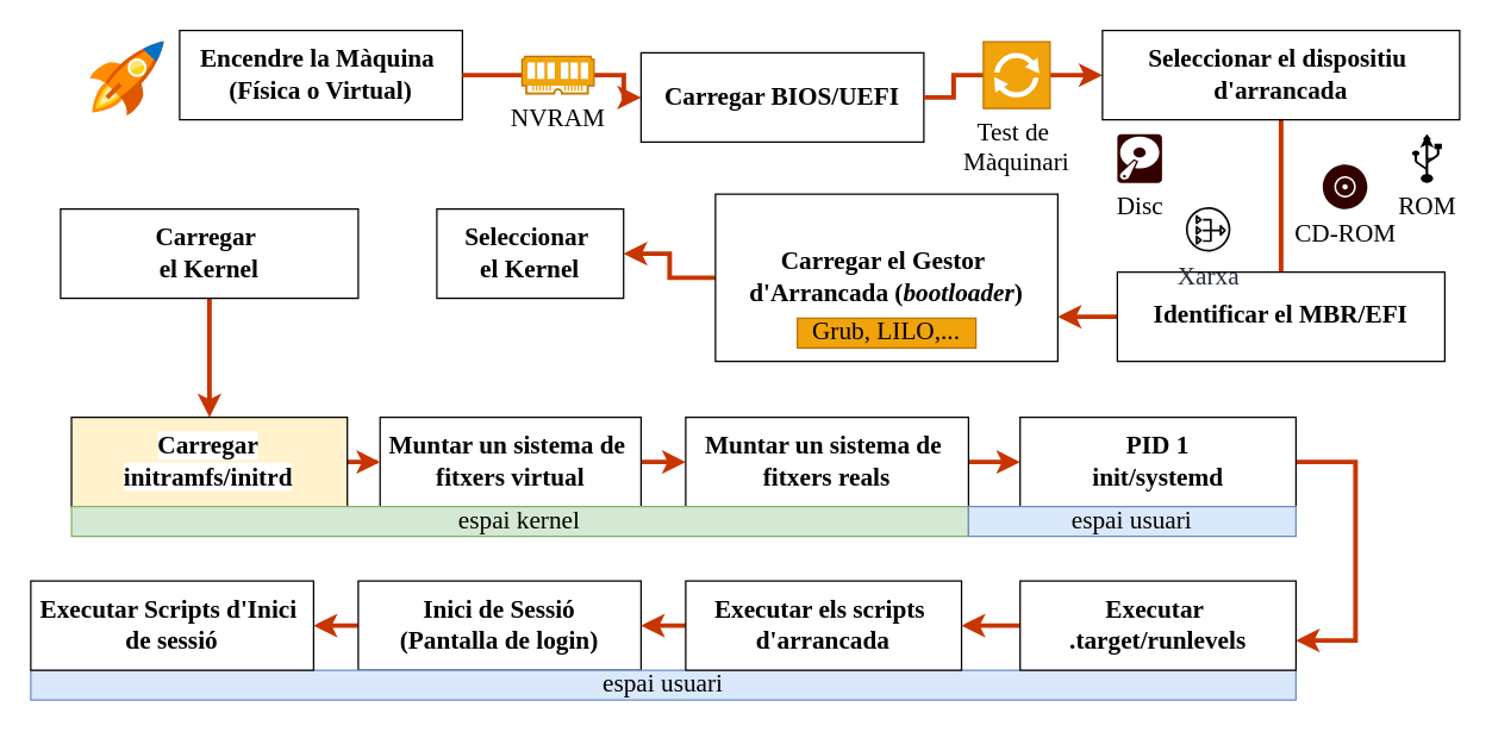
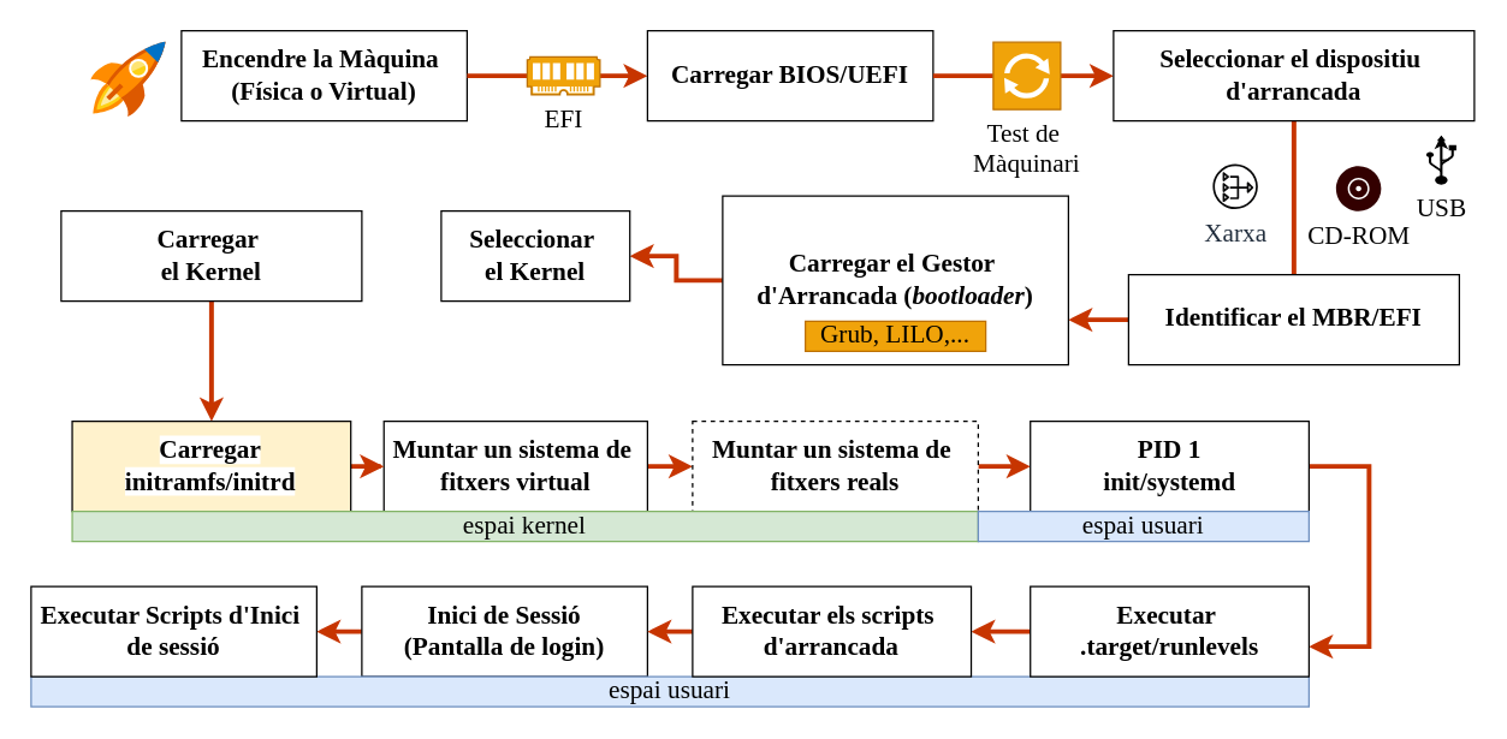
- <mxCell id="5" value="&lt;span style=&quot;box-sizing: border-box; border-width: 0px; border-style: solid; border-color: hsl(var(--border)); border-image: initial; --tw-border-spacing-x: 0; --tw-border-spacing-y: 0; --tw-translate-x: 0; --tw-translate-y: 0; --tw-rotate: 0; --tw-skew-x: 0; --tw-skew-y: 0; --tw-scale-x: 1; --tw-scale-y: 1; --tw-pan-x: ; --tw-pan-y: ; --tw-pinch-zoom: ; --tw-scroll-snap-strictness: proximity; --tw-gradient-from-position: ; --tw-gradient-via-position: ; --tw-gradient-to-position: ; --tw-ordinal: ; --tw-slashed-zero: ; --tw-numeric-figure: ; --tw-numeric-spacing: ; --tw-numeric-fraction: ; --tw-ring-inset: ; --tw-ring-offset-width: 0px; --tw-ring-offset-color: #fff; --tw-ring-color: rgba(59,130,246,.5); --tw-ring-offset-shadow: 0 0 #0000; --tw-ring-shadow: 0 0 #0000; --tw-shadow: 0 0 #0000; --tw-shadow-colored: 0 0 #0000; --tw-blur: ; --tw-brightness: ; --tw-contrast: ; --tw-grayscale: ; --tw-hue-rotate: ; --tw-invert: ; --tw-saturate: ; --tw-sepia: ; --tw-drop-shadow: ; --tw-backdrop-blur: ; --tw-backdrop-brightness: ; --tw-backdrop-contrast: ; --tw-backdrop-grayscale: ; --tw-backdrop-hue-rotate: ; --tw-backdrop-invert: ; --tw-backdrop-opacity: ; --tw-backdrop-saturate: ; --tw-backdrop-sepia: ; --tw-contain-size: ; --tw-contain-layout: ; --tw-contain-paint: ; --tw-contain-style: ; font-weight: 600; color: var(--tw-prose-bold); font-size: 17px; text-align: start; white-space-collapse: break-spaces; background-color: rgb(255, 255, 255);&quot;&gt;Carregar BIOS/UEFI&lt;/span&gt;" style="rounded=0;whiteSpace=wrap;html=1;fontSize=17;fontFamily=Comic Sans MS;" parent="1" vertex="1"><mxGeometry x="430" y="35" width="190" height="60" as="geometry" /></mxCell>
+ <mxCell id="5" value="&lt;span style=&quot;box-sizing: border-box; border-width: 0px; border-style: solid; border-color: hsl(var(--border)); border-image: initial; --tw-border-spacing-x: 0; --tw-border-spacing-y: 0; --tw-translate-x: 0; --tw-translate-y: 0; --tw-rotate: 0; --tw-skew-x: 0; --tw-skew-y: 0; --tw-scale-x: 1; --tw-scale-y: 1; --tw-pan-x: ; --tw-pan-y: ; --tw-pinch-zoom: ; --tw-scroll-snap-strictness: proximity; --tw-gradient-from-position: ; --tw-gradient-via-position: ; --tw-gradient-to-position: ; --tw-ordinal: ; --tw-slashed-zero: ; --tw-numeric-figure: ; --tw-numeric-spacing: ; --tw-numeric-fraction: ; --tw-ring-inset: ; --tw-ring-offset-width: 0px; --tw-ring-offset-color: #fff; --tw-ring-color: rgba(59,130,246,.5); --tw-ring-offset-shadow: 0 0 #0000; --tw-ring-shadow: 0 0 #0000; --tw-shadow: 0 0 #0000; --tw-shadow-colored: 0 0 #0000; --tw-blur: ; --tw-brightness: ; --tw-contrast: ; --tw-grayscale: ; --tw-hue-rotate: ; --tw-invert: ; --tw-saturate: ; --tw-sepia: ; --tw-drop-shadow: ; --tw-backdrop-blur: ; --tw-backdrop-brightness: ; --tw-backdrop-contrast: ; --tw-backdrop-grayscale: ; --tw-backdrop-hue-rotate: ; --tw-backdrop-invert: ; --tw-backdrop-opacity: ; --tw-backdrop-saturate: ; --tw-backdrop-sepia: ; --tw-contain-size: ; --tw-contain-layout: ; --tw-contain-paint: ; --tw-contain-style: ; font-weight: 600; color: var(--tw-prose-bold); font-size: 17px; text-align: start; white-space-collapse: break-spaces; background-color: rgb(255, 255, 255);&quot;&gt;Carregar BIOS/UEFI&lt;/span&gt;" style="rounded=0;whiteSpace=wrap;html=1;fontSize=17;fontFamily=Comic Sans MS;" parent="1" vertex="1"><mxGeometry x="430" y="20" width="190" height="60" as="geometry" /></mxCell>
- <mxCell id="7" value="&lt;font style=&quot;font-size: 17px;&quot;&gt;NVRAM&lt;/font&gt;" style="pointerEvents=1;shadow=0;dashed=0;html=1;strokeColor=#BD7000;fillColor=#f0a30a;labelPosition=center;verticalLabelPosition=bottom;verticalAlign=top;align=center;outlineConnect=0;shape=mxgraph.veeam.ram;fontSize=17;fontFamily=Comic Sans MS;fontColor=#000000;" parent="1" vertex="1"><mxGeometry x="350" y="37.4" width="48.4" height="25.2" as="geometry" /></mxCell>
+ <mxCell id="7" value="&lt;font style=&quot;font-size: 17px;&quot;&gt;EFI&lt;/font&gt;" style="pointerEvents=1;shadow=0;dashed=0;html=1;strokeColor=#BD7000;fillColor=#f0a30a;labelPosition=center;verticalLabelPosition=bottom;verticalAlign=top;align=center;outlineConnect=0;shape=mxgraph.veeam.ram;fontSize=17;fontFamily=Comic Sans MS;fontColor=#000000;" parent="1" vertex="1"><mxGeometry x="350" y="37.4" width="48.4" height="25.2" as="geometry" /></mxCell>
- <mxCell id="12" value="Disc" style="sketch=0;pointerEvents=1;shadow=0;dashed=0;html=1;strokeColor=none;fillColor=#330000;labelPosition=center;verticalLabelPosition=bottom;verticalAlign=top;outlineConnect=0;align=center;shape=mxgraph.office.devices.hard_disk;fontSize=17;fontFamily=Comic Sans MS;" parent="1" vertex="1"><mxGeometry x="750" y="89.75" width="30" height="32.65" as="geometry" /></mxCell>
- <mxCell id="13" value="ROM&lt;div style=&quot;font-size: 17px;&quot;&gt;&lt;br style=&quot;font-size: 17px;&quot;&gt;&lt;/div&gt;" style="shape=mxgraph.signs.tech.usb;html=1;pointerEvents=1;fillColor=#000000;strokeColor=none;verticalLabelPosition=bottom;verticalAlign=top;align=center;fontSize=17;fontFamily=Comic Sans MS;" parent="1" vertex="1"><mxGeometry x="948" y="89.75" width="20" height="32.65" as="geometry" /></mxCell>
+ <mxCell id="13" value="USB&lt;div style=&quot;font-size: 17px;&quot;&gt;&lt;br style=&quot;font-size: 17px;&quot;&gt;&lt;/div&gt;" style="shape=mxgraph.signs.tech.usb;html=1;pointerEvents=1;fillColor=#000000;strokeColor=none;verticalLabelPosition=bottom;verticalAlign=top;align=center;fontSize=17;fontFamily=Comic Sans MS;" parent="1" vertex="1"><mxGeometry x="948" y="89.75" width="20" height="32.65" as="geometry" /></mxCell>
- <mxCell id="17" value="Xarxa" style="sketch=0;outlineConnect=0;fontColor=#232F3E;gradientColor=none;fillColor=#09090a;strokeColor=none;dashed=0;verticalLabelPosition=bottom;verticalAlign=top;align=center;html=1;fontSize=17;fontStyle=0;aspect=fixed;pointerEvents=1;shape=mxgraph.aws4.nat_gateway;fontFamily=Comic Sans MS;" parent="1" vertex="1"><mxGeometry x="796" y="138.75" width="30" height="30" as="geometry" /></mxCell>
+ <mxCell id="17" value="Xarxa" style="sketch=0;outlineConnect=0;fontColor=#232F3E;gradientColor=none;fillColor=#09090a;strokeColor=none;dashed=0;verticalLabelPosition=bottom;verticalAlign=top;align=center;html=1;fontSize=17;fontStyle=0;aspect=fixed;pointerEvents=1;shape=mxgraph.aws4.nat_gateway;fontFamily=Comic Sans MS;" parent="1" vertex="1"><mxGeometry x="806" y="108.75" width="30" height="30" as="geometry" /></mxCell>
- <mxCell id="33" value="&lt;div style=&quot;font-size: 17px;&quot;&gt;&lt;span style=&quot;white-space-collapse: break-spaces; background-color: rgb(255, 255, 255); font-size: 17px;&quot;&gt;&lt;b style=&quot;font-size: 17px;&quot;&gt;Muntar un sistema de fitxers reals&lt;/b&gt;&lt;/span&gt;&lt;/div&gt;" style="rounded=0;whiteSpace=wrap;html=1;fontSize=17;fontFamily=Comic Sans MS;align=center;" vertex="1" parent="1"><mxGeometry x="460" y="280" width="190" height="60" as="geometry" /></mxCell>
+ <mxCell id="33" value="&lt;div style=&quot;font-size: 17px;&quot;&gt;&lt;span style=&quot;white-space-collapse: break-spaces; background-color: rgb(255, 255, 255); font-size: 17px;&quot;&gt;&lt;b style=&quot;font-size: 17px;&quot;&gt;Muntar un sistema de fitxers reals&lt;/b&gt;&lt;/span&gt;&lt;/div&gt;" style="rounded=0;whiteSpace=wrap;html=1;fontSize=17;fontFamily=Comic Sans MS;align=center;dashed=1;" vertex="1" parent="1"><mxGeometry x="460" y="280" width="190" height="60" as="geometry" /></mxCell>
